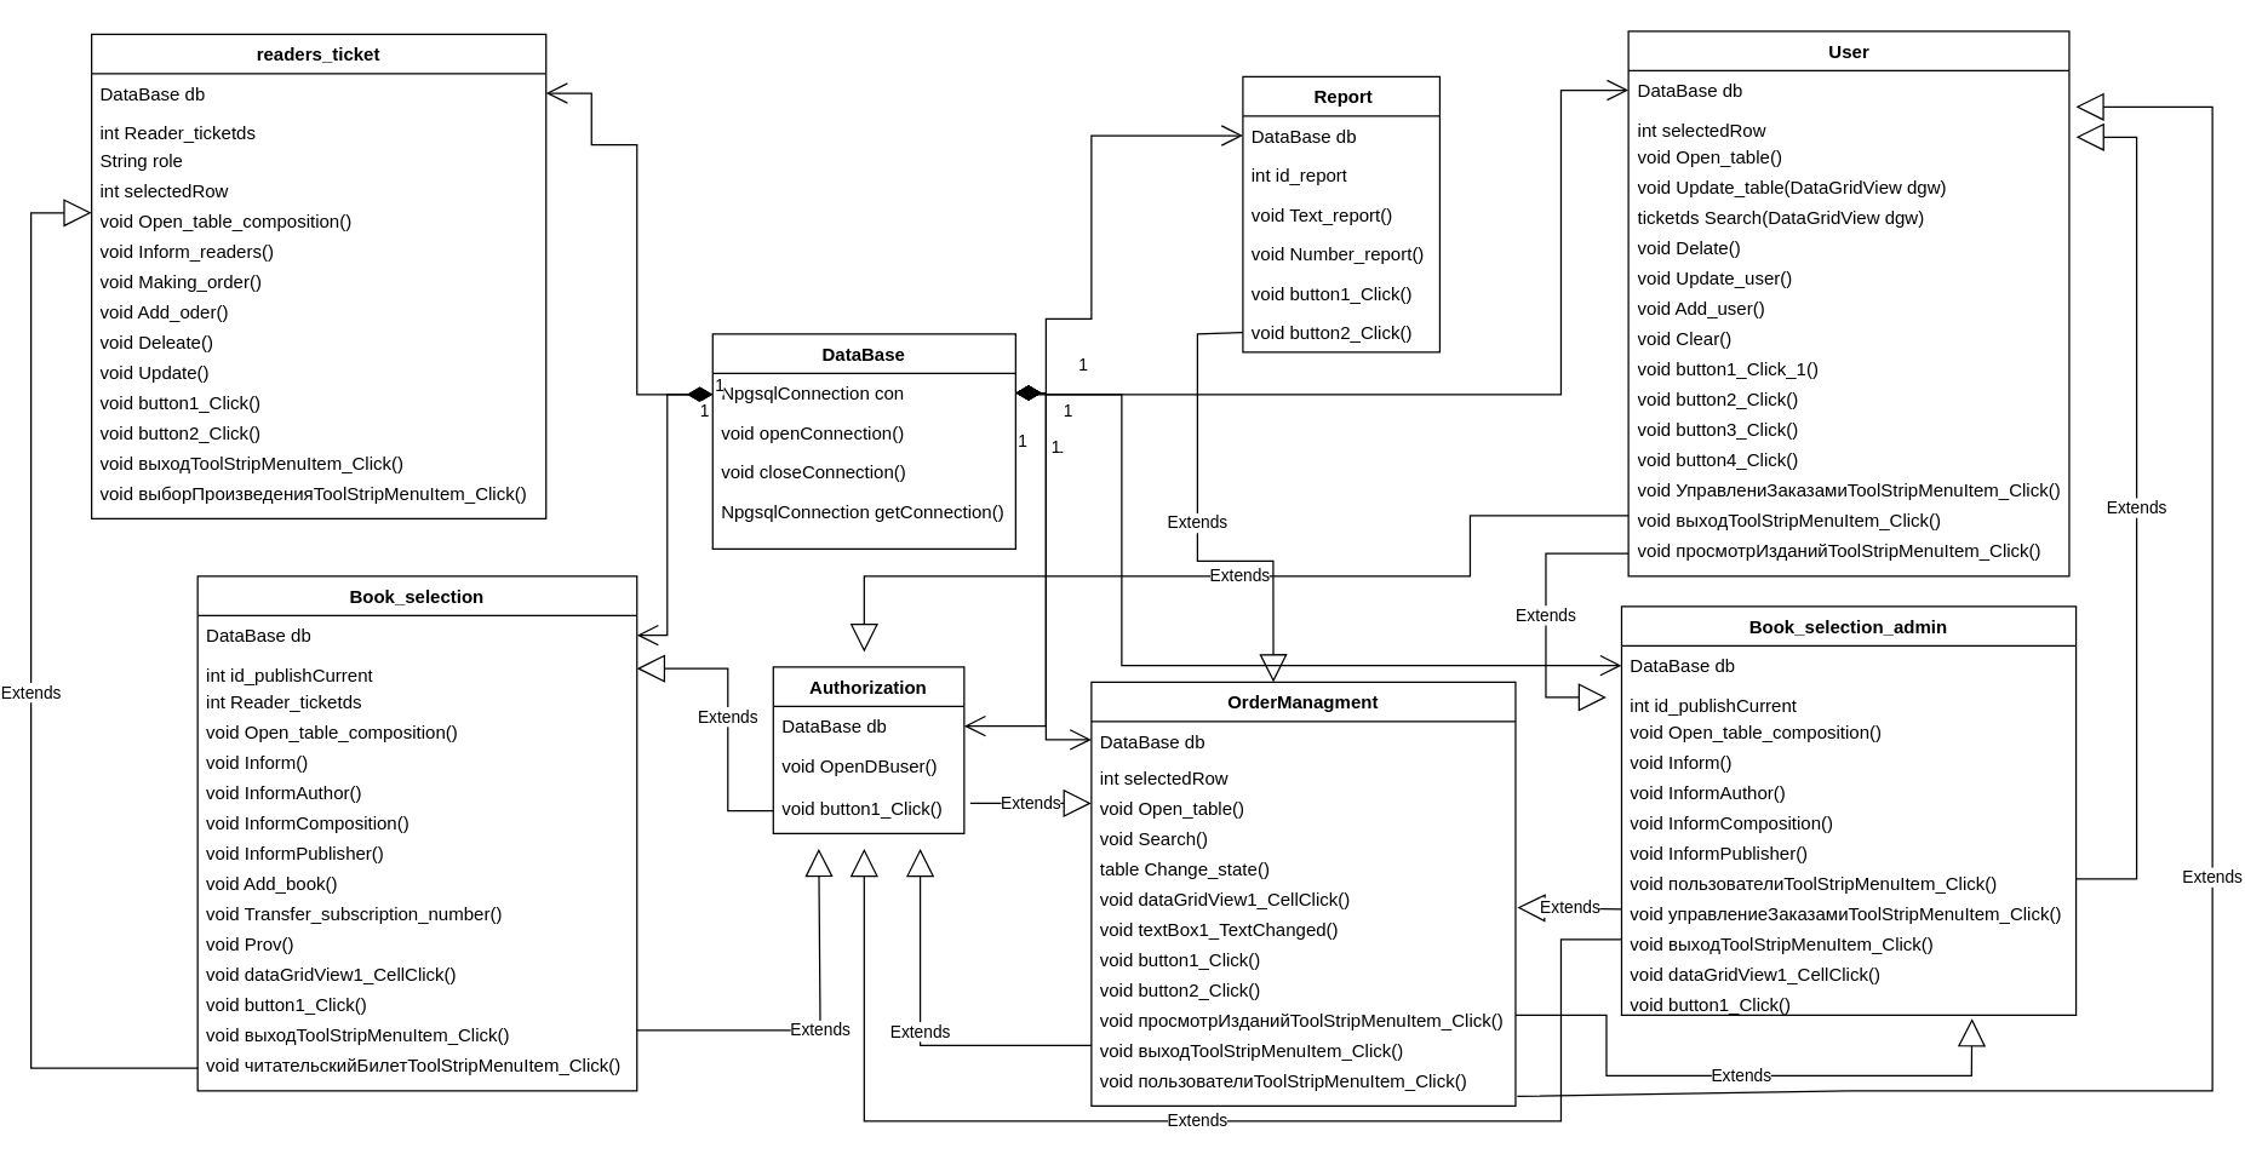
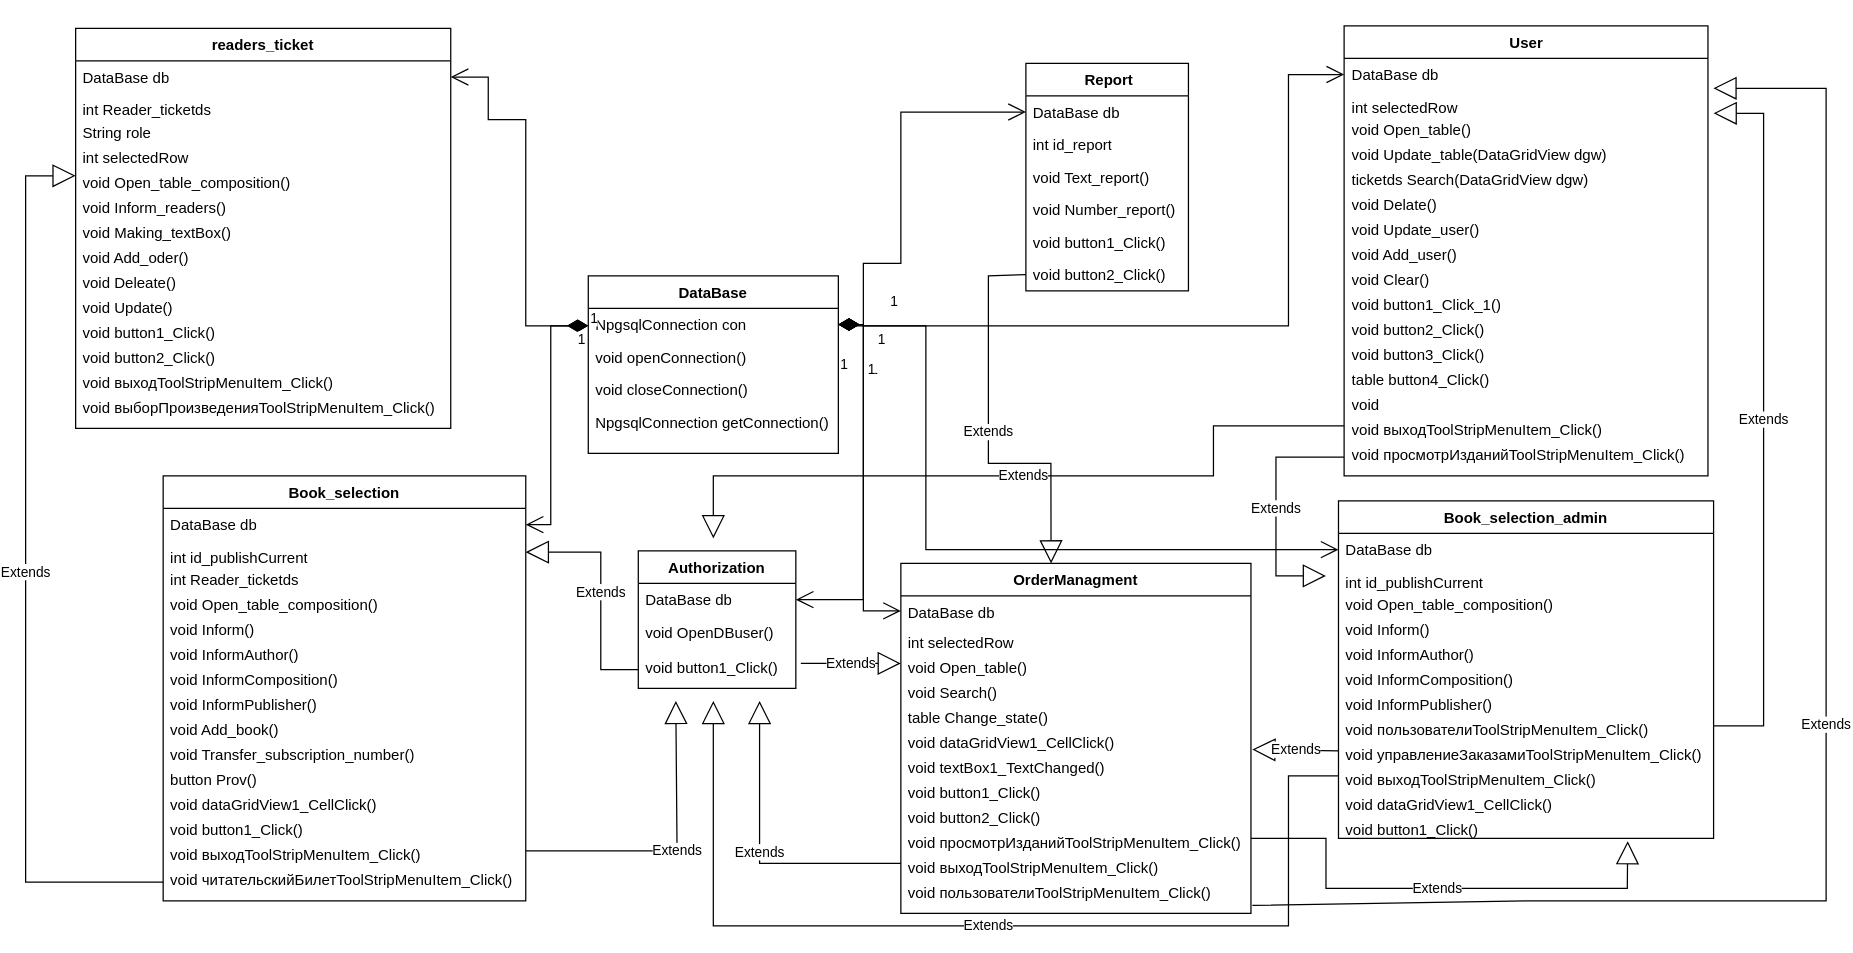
- <mxCell id="36" value="void Making_order()" style="text;strokeColor=none;fillColor=none;align=left;verticalAlign=top;spacingLeft=4;spacingRight=4;overflow=hidden;rotatable=0;points=[[0,0.5],[1,0.5]];portConstraint=eastwest;whiteSpace=wrap;html=1;" parent="29" vertex="1"><mxGeometry y="150" width="300" height="20" as="geometry" /></mxCell>
+ <mxCell id="36" value="void Making_textBox()" style="text;strokeColor=none;fillColor=none;align=left;verticalAlign=top;spacingLeft=4;spacingRight=4;overflow=hidden;rotatable=0;points=[[0,0.5],[1,0.5]];portConstraint=eastwest;whiteSpace=wrap;html=1;" parent="29" vertex="1"><mxGeometry y="150" width="300" height="20" as="geometry" /></mxCell>
- <mxCell id="25" value="void button4_Click()" style="text;strokeColor=none;fillColor=none;align=left;verticalAlign=top;spacingLeft=4;spacingRight=4;overflow=hidden;rotatable=0;points=[[0,0.5],[1,0.5]];portConstraint=eastwest;whiteSpace=wrap;html=1;" parent="12" vertex="1"><mxGeometry y="270" width="291" height="20" as="geometry" /></mxCell>
+ <mxCell id="25" value="table button4_Click()" style="text;strokeColor=none;fillColor=none;align=left;verticalAlign=top;spacingLeft=4;spacingRight=4;overflow=hidden;rotatable=0;points=[[0,0.5],[1,0.5]];portConstraint=eastwest;whiteSpace=wrap;html=1;" parent="12" vertex="1"><mxGeometry y="270" width="291" height="20" as="geometry" /></mxCell>
- <mxCell id="26" value="void УправлениЗаказамиToolStripMenuItem_Click()" style="text;strokeColor=none;fillColor=none;align=left;verticalAlign=top;spacingLeft=4;spacingRight=4;overflow=hidden;rotatable=0;points=[[0,0.5],[1,0.5]];portConstraint=eastwest;whiteSpace=wrap;html=1;" parent="12" vertex="1"><mxGeometry y="290" width="291" height="20" as="geometry" /></mxCell>
+ <mxCell id="26" value="void УправлениЗаказамиToolStripMenuItem_Clear()" style="text;strokeColor=none;fillColor=none;align=left;verticalAlign=top;spacingLeft=4;spacingRight=4;overflow=hidden;rotatable=0;points=[[0,0.5],[1,0.5]];portConstraint=eastwest;whiteSpace=wrap;html=1;" parent="12" vertex="1"><mxGeometry y="290" width="291" height="20" as="geometry" /></mxCell>
- <mxCell id="88" value="void Prov()" style="text;strokeColor=none;fillColor=none;align=left;verticalAlign=top;spacingLeft=4;spacingRight=4;overflow=hidden;rotatable=0;points=[[0,0.5],[1,0.5]];portConstraint=eastwest;whiteSpace=wrap;html=1;" parent="77" vertex="1"><mxGeometry y="230" width="290" height="20" as="geometry" /></mxCell>
+ <mxCell id="88" value="button Prov()" style="text;strokeColor=none;fillColor=none;align=left;verticalAlign=top;spacingLeft=4;spacingRight=4;overflow=hidden;rotatable=0;points=[[0,0.5],[1,0.5]];portConstraint=eastwest;whiteSpace=wrap;html=1;" parent="77" vertex="1"><mxGeometry y="230" width="290" height="20" as="geometry" /></mxCell>
